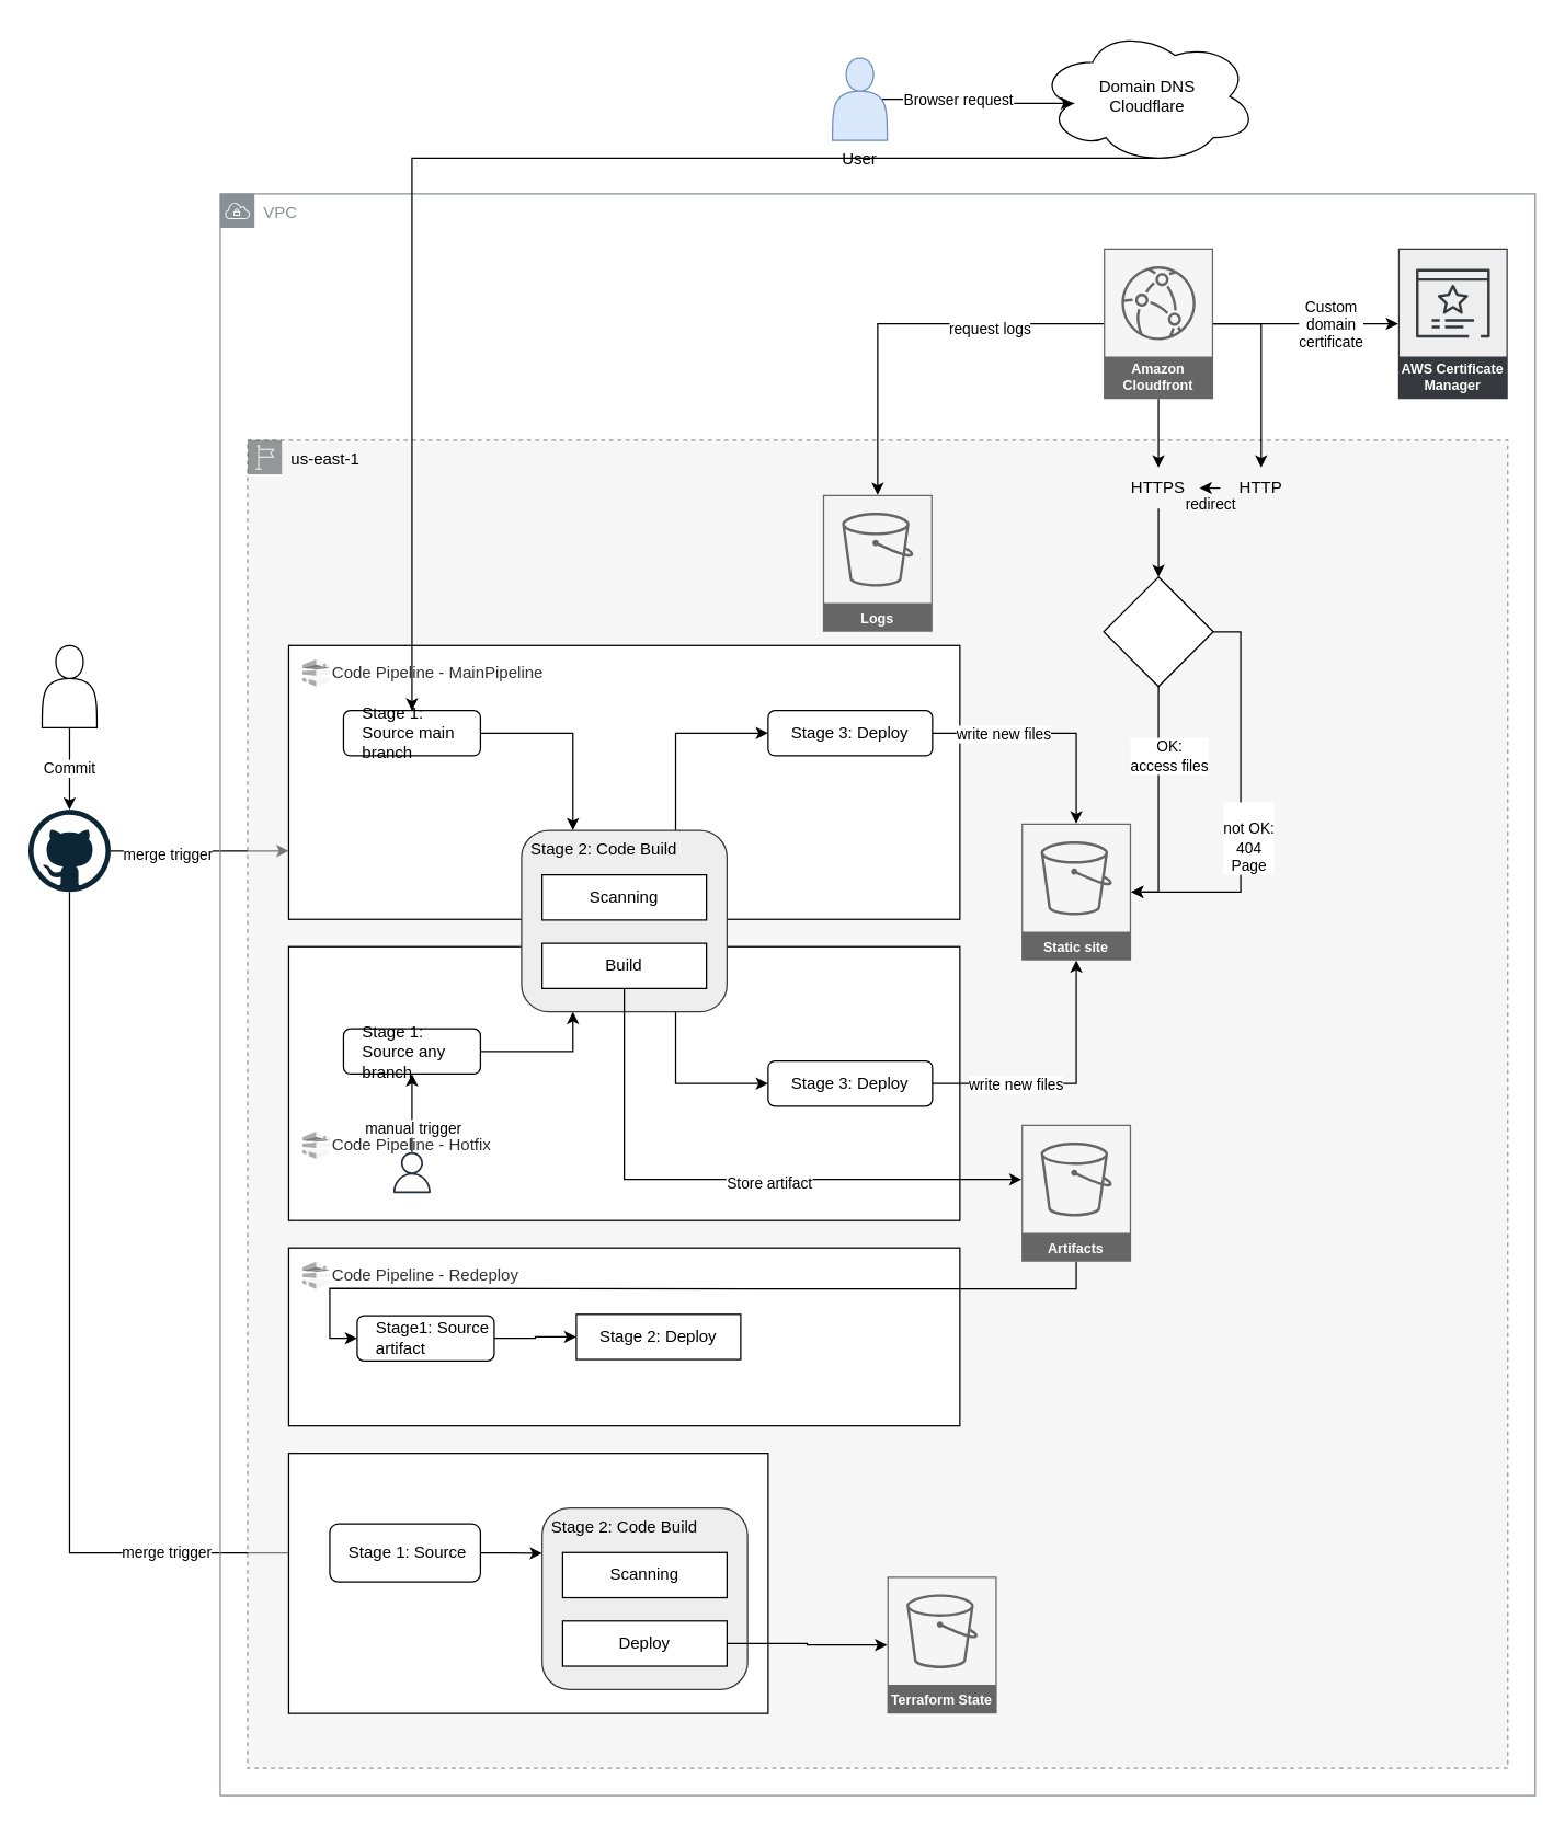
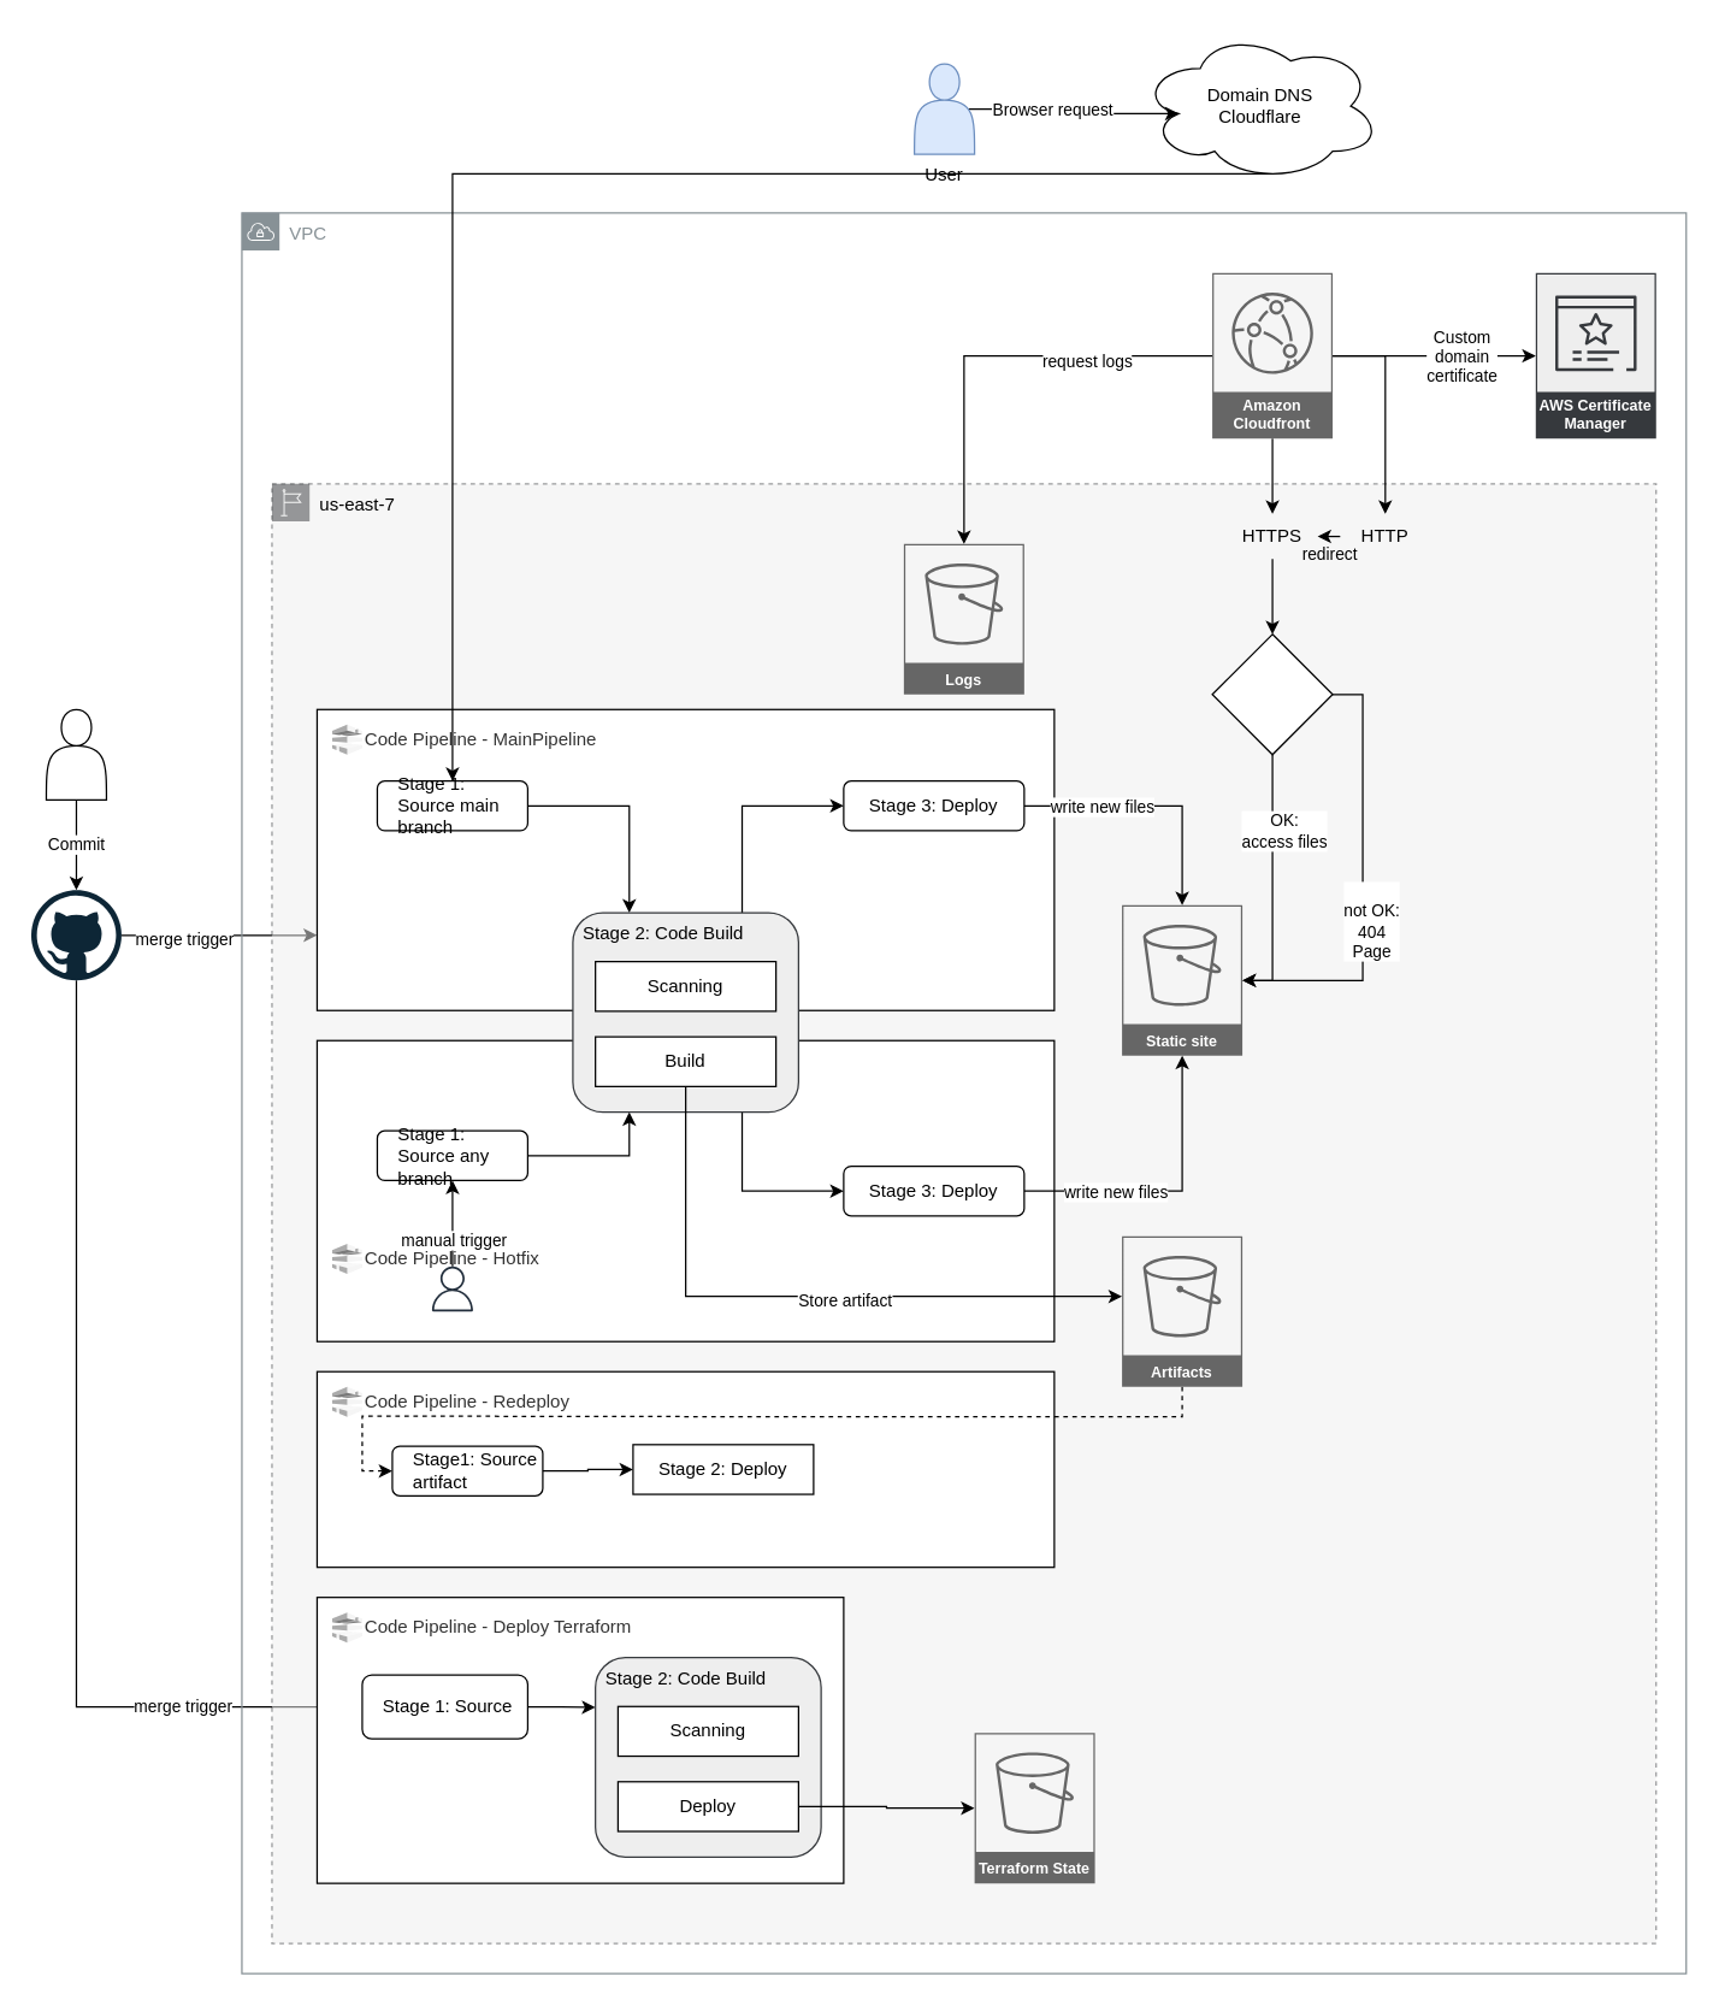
- <mxCell id="8" value="&lt;div&gt;us-east-1&lt;/div&gt;" style="sketch=0;outlineConnect=0;html=1;whiteSpace=wrap;fontSize=12;fontStyle=0;shape=mxgraph.aws4.group;grIcon=mxgraph.aws4.group_region;strokeColor=#36393d;fillColor=#eeeeee;verticalAlign=top;align=left;spacingLeft=30;dashed=1;opacity=50;" parent="1" vertex="1"><mxGeometry x="180" y="321" width="920" height="970" as="geometry" /></mxCell>
+ <mxCell id="8" value="&lt;div&gt;us-east-7&lt;/div&gt;" style="sketch=0;outlineConnect=0;html=1;whiteSpace=wrap;fontSize=12;fontStyle=0;shape=mxgraph.aws4.group;grIcon=mxgraph.aws4.group_region;strokeColor=#36393d;fillColor=#eeeeee;verticalAlign=top;align=left;spacingLeft=30;dashed=1;opacity=50;" parent="1" vertex="1"><mxGeometry x="180" y="321" width="920" height="970" as="geometry" /></mxCell>
- <mxCell id="47" style="edgeStyle=orthogonalEdgeStyle;rounded=0;orthogonalLoop=1;jettySize=auto;html=1;exitX=0.5;exitY=1;exitDx=0;exitDy=0;exitPerimeter=0;entryX=0;entryY=0.5;entryDx=0;entryDy=0;" edge="1" parent="1" source="48" target="28"><mxGeometry relative="1" as="geometry" /></mxCell>
+ <mxCell id="47" style="edgeStyle=orthogonalEdgeStyle;rounded=0;orthogonalLoop=1;jettySize=auto;html=1;exitX=0.5;exitY=1;exitDx=0;exitDy=0;exitPerimeter=0;entryX=0;entryY=0.5;entryDx=0;entryDy=0;dashed=1;" edge="1" parent="1" source="48" target="28"><mxGeometry relative="1" as="geometry" /></mxCell>
+ <mxCell id="58" value="Code Pipeline - Deploy Terraform" style="outlineConnect=0;dashed=0;verticalLabelPosition=middle;verticalAlign=middle;align=left;html=1;shape=mxgraph.aws3.codepipeline;fillColor=#f5f5f5;fontColor=#333333;strokeColor=#666666;labelBackgroundColor=none;labelPosition=right;" parent="1" vertex="1"><mxGeometry x="220" y="1071" width="20" height="20" as="geometry" /></mxCell>
